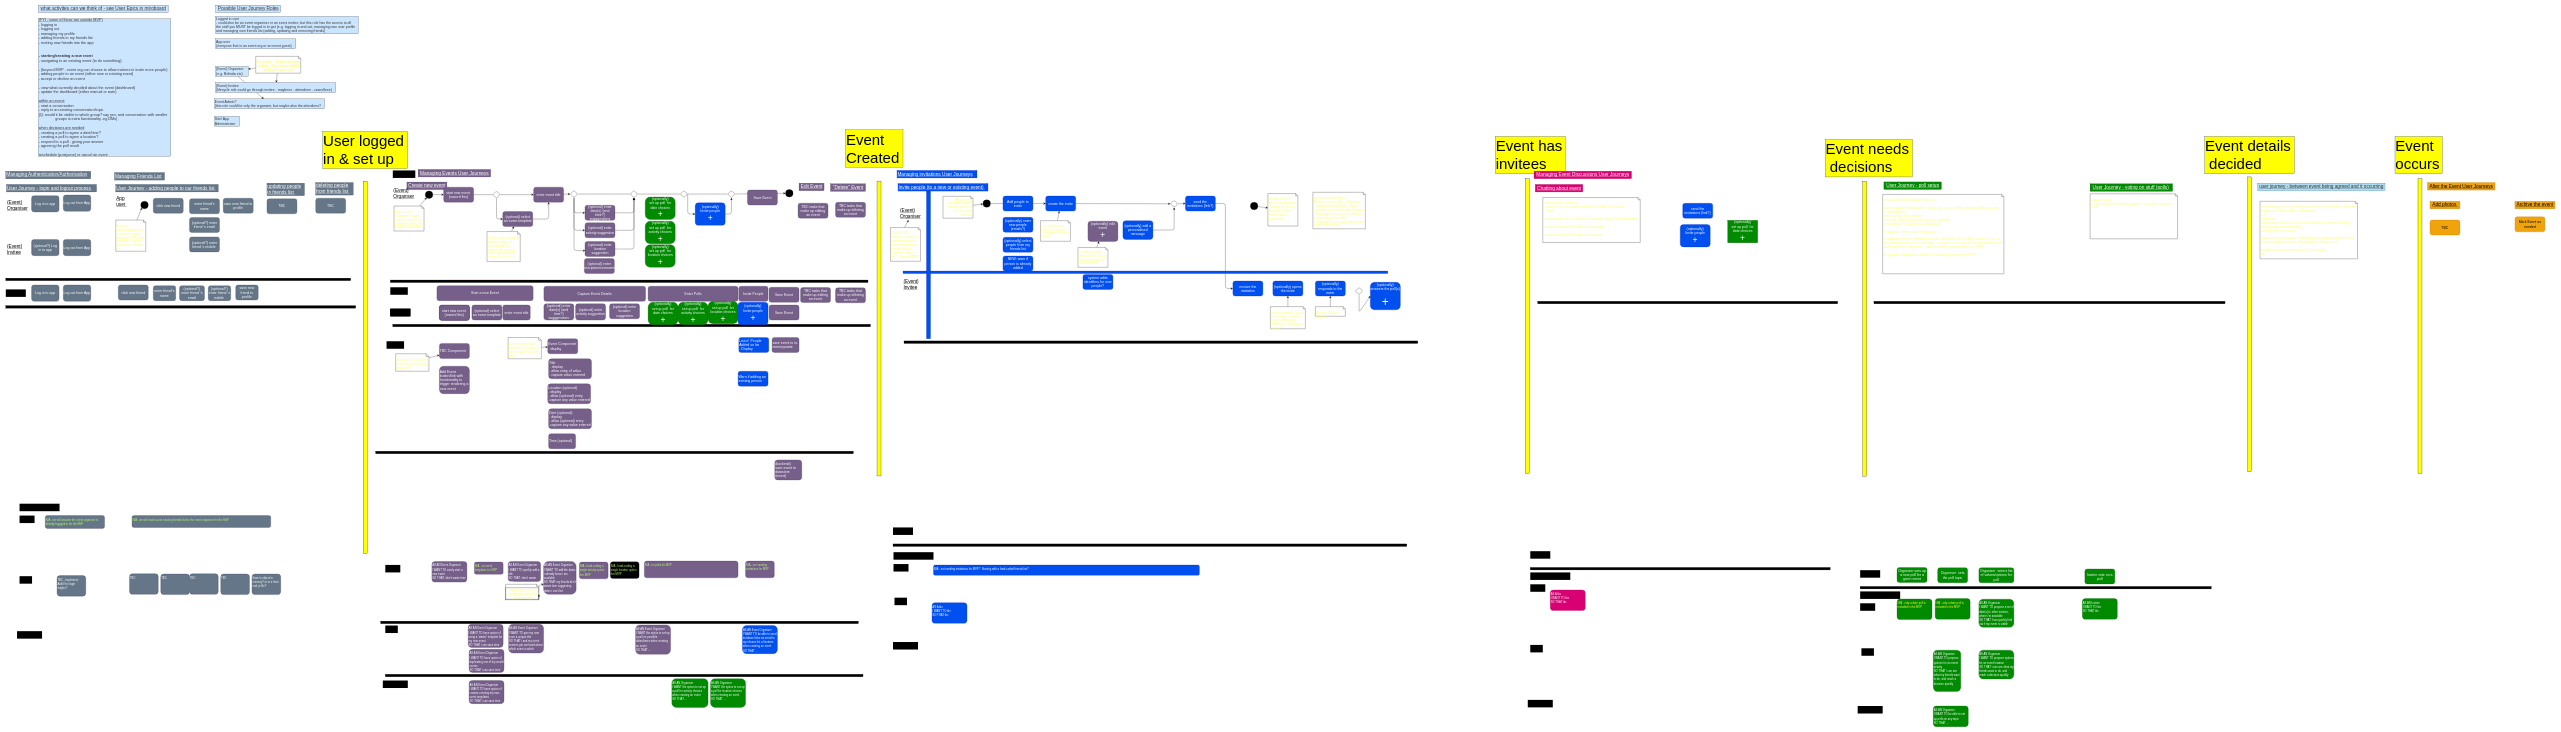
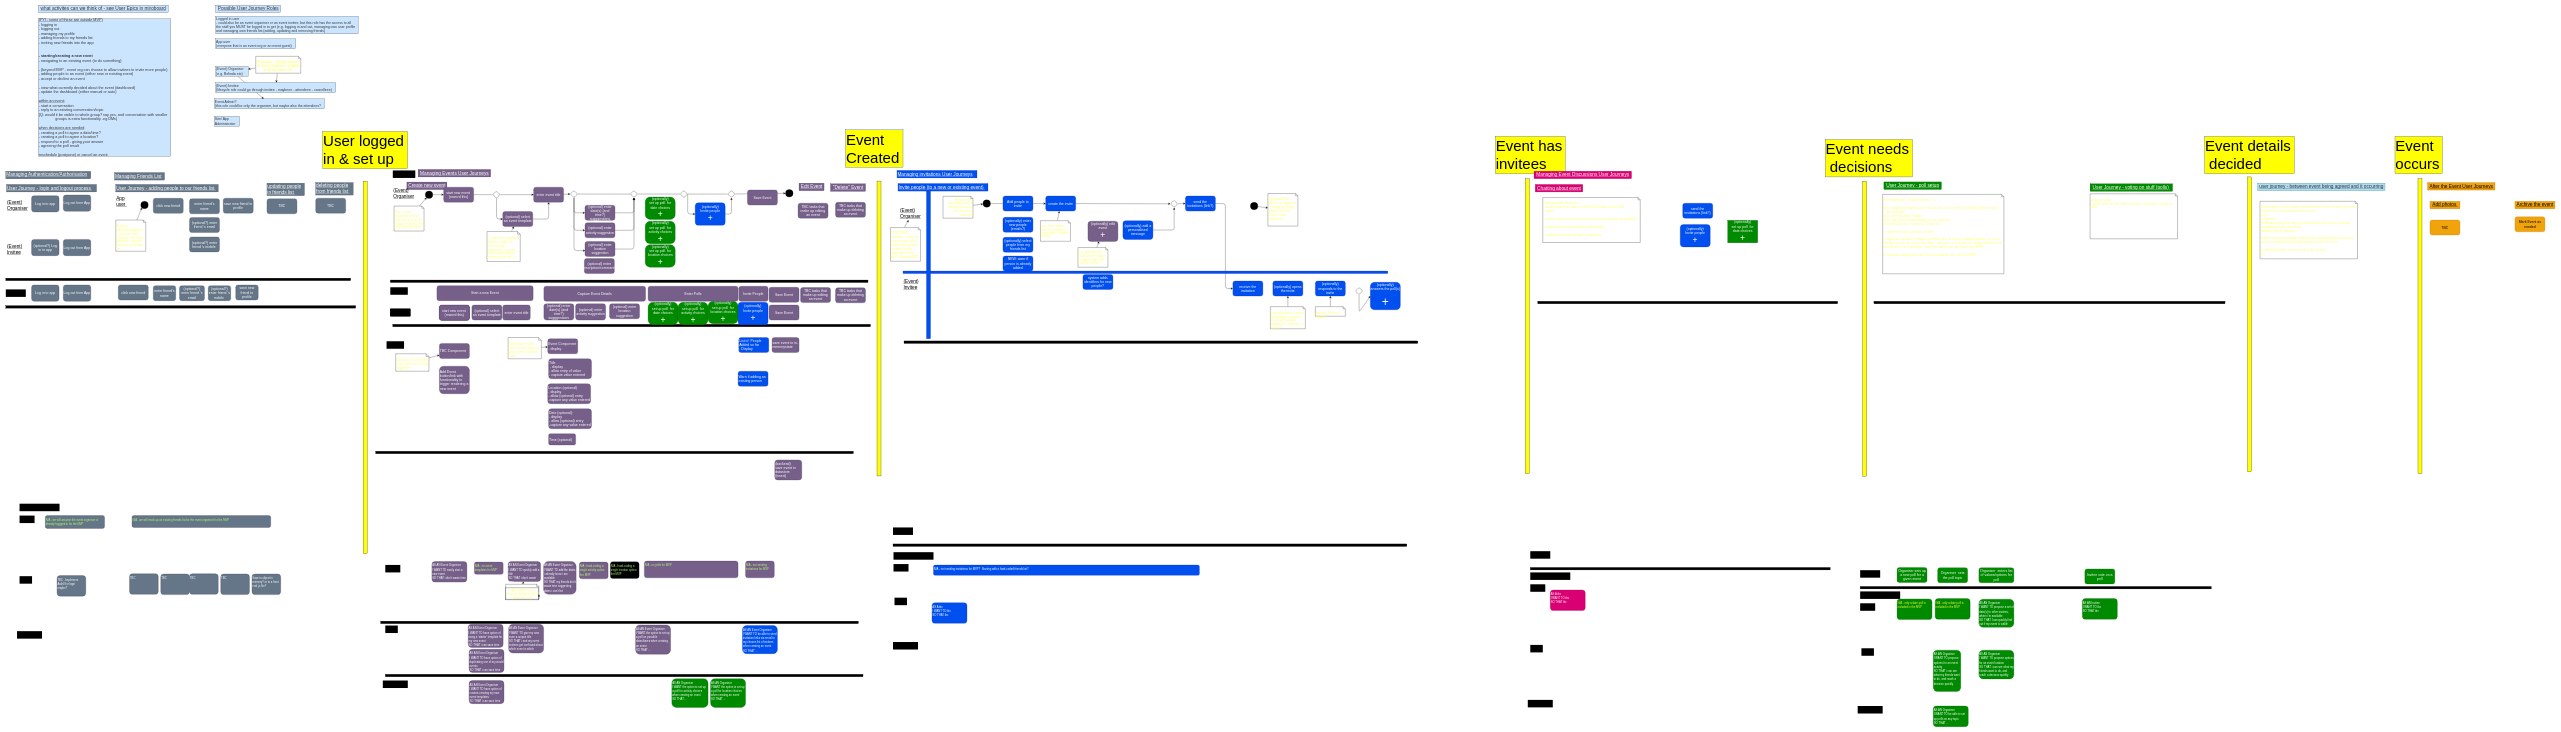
- <mxCell id="110" value="Implementation&amp;nbsp;Notes:&lt;br&gt;At this point, the Event Organiser&amp;nbsp;&lt;br&gt;- might get a notification of who's voted for what / who's attending etc&lt;br&gt;- they might get a page in the app of who's voted for what&lt;br&gt;- they might get a unique interactive page for the event" style="shape=note2;boundedLbl=1;whiteSpace=wrap;html=1;size=9;verticalAlign=top;align=left;rounded=1;fontSize=13;fontColor=#FFFF66;fontStyle=2" parent="1" vertex="1"><mxGeometry x="5250" y="769" width="210" height="146" as="geometry" /></mxCell>
- <mxCell id="24" value="Could have templates based on type of attending being organised, e.g pub crawl, group dinner, knitting circle etc :-)" style="shape=note2;boundedLbl=1;whiteSpace=wrap;html=1;size=11;verticalAlign=top;align=left;rounded=1;fontSize=13;fontColor=#FFFF66;fontStyle=2" parent="1" vertex="1"><mxGeometry x="1945.5" y="926" width="133" height="120" as="geometry" /></mxCell>
+ <mxCell id="24" value="Could have templates based on type of event being organised, e.g pub crawl, group dinner, knitting circle etc :-)" style="shape=note2;boundedLbl=1;whiteSpace=wrap;html=1;size=11;verticalAlign=top;align=left;rounded=1;fontSize=13;fontColor=#FFFF66;fontStyle=2" parent="1" vertex="1"><mxGeometry x="1945.5" y="926" width="133" height="120" as="geometry" /></mxCell>
- <mxCell id="269" value="Time (optional)" style="whiteSpace=wrap;html=1;rounded=1;fontSize=14;fillColor=#76608A;fontColor=#ffffff;strokeColor=#432D57;align=left;" parent="1" vertex="1"><mxGeometry x="2192" y="1735" width="108" height="60" as="geometry" /></mxCell>
+ <mxCell id="269" value="Time (optional)" style="whiteSpace=wrap;html=1;rounded=1;fontSize=14;fillColor=#76608A;fontColor=#ffffff;strokeColor=#432D57;align=left;" parent="1" vertex="1"><mxGeometry x="2192" y="1735" width="108" height="45" as="geometry" /></mxCell>
- <mxCell id="60" style="edgeStyle=none;html=1;fontSize=11;fontColor=#FFFF66;" parent="1" source="61" target="170" edge="1"><mxGeometry relative="1" as="geometry" /></mxCell>
+ <mxCell id="60" style="edgeStyle=none;html=1;fontSize=11;fontColor=#FFFF66;" parent="1" source="61" target="166" edge="1"><mxGeometry relative="1" as="geometry" /></mxCell>
